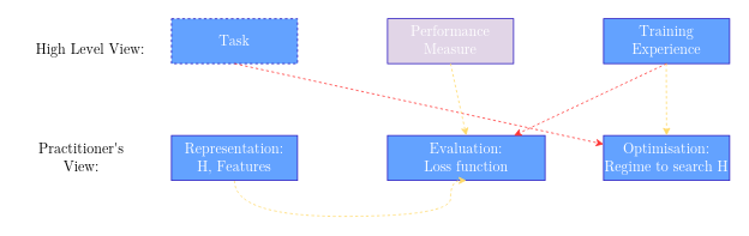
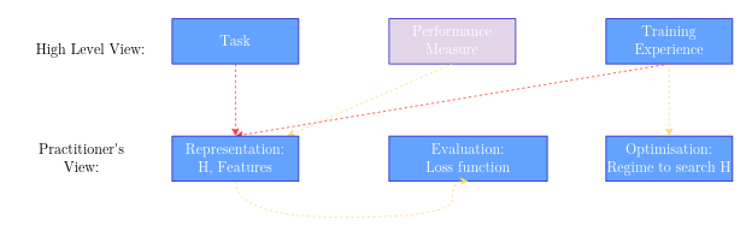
- <mxCell id="2" value="Task" style="rounded=0;whiteSpace=wrap;html=1;fontFamily=Latin Modern Math;fontSize=16;fillColor=#63A2FF;strokeColor=#2817BF;fontColor=#FFFFFF;dashed=1;" vertex="1" parent="1"><mxGeometry x="190" y="20" width="140" height="50" as="geometry" /></mxCell>
+ <mxCell id="2" value="Task" style="rounded=0;whiteSpace=wrap;html=1;fontFamily=Latin Modern Math;fontSize=16;fillColor=#63A2FF;strokeColor=#2817BF;fontColor=#FFFFFF;" vertex="1" parent="1"><mxGeometry x="190" y="20" width="140" height="50" as="geometry" /></mxCell>
- <mxCell id="9" value="" style="endArrow=classic;html=1;strokeColor=#FFD966;fontFamily=Latin Modern Math;fontSize=16;fontColor=#FFFFFF;fillColor=#fff2cc;exitX=0.5;exitY=1;exitDx=0;exitDy=0;entryX=0.5;entryY=0;entryDx=0;entryDy=0;dashed=1;" edge="1" parent="1" source="4" target="6"><mxGeometry width="50" height="50" relative="1" as="geometry"><mxPoint x="499" y="220" as="sourcePoint" /><mxPoint x="549" y="170" as="targetPoint" /></mxGeometry></mxCell>
+ <mxCell id="9" value="" style="endArrow=classic;html=1;strokeColor=#FFD966;fontFamily=Latin Modern Math;fontSize=16;fontColor=#FFFFFF;fillColor=#fff2cc;exitX=0.5;exitY=1;exitDx=0;exitDy=0;dashed=1;" edge="1" parent="1" source="4" target="14"><mxGeometry width="50" height="50" relative="1" as="geometry"><mxPoint x="499" y="220" as="sourcePoint" /><mxPoint x="549" y="170" as="targetPoint" /></mxGeometry></mxCell>
- <mxCell id="8" value="" style="endArrow=classic;html=1;fontFamily=Latin Modern Math;fontSize=16;fontColor=#FFFFFF;exitX=0.5;exitY=1;exitDx=0;exitDy=0;strokeColor=#FF3333;dashed=1;" edge="1" parent="1" source="3" target="6"><mxGeometry width="50" height="50" relative="1" as="geometry"><mxPoint x="270" y="80" as="sourcePoint" /><mxPoint x="270" y="270" as="targetPoint" /></mxGeometry></mxCell>
+ <mxCell id="8" value="" style="endArrow=classic;html=1;fontFamily=Latin Modern Math;fontSize=16;fontColor=#FFFFFF;exitX=0.5;exitY=1;exitDx=0;exitDy=0;entryX=0.5;entryY=0;entryDx=0;entryDy=0;strokeColor=#FF3333;dashed=1;" edge="1" parent="1" source="3" target="14"><mxGeometry width="50" height="50" relative="1" as="geometry"><mxPoint x="270" y="80" as="sourcePoint" /><mxPoint x="270" y="270" as="targetPoint" /></mxGeometry></mxCell>
- <mxCell id="7" value="" style="endArrow=classic;html=1;fontFamily=Latin Modern Math;fontSize=16;fontColor=#FFFFFF;exitX=0.5;exitY=1;exitDx=0;exitDy=0;strokeColor=#FF3333;dashed=1;" edge="1" parent="1" source="2" target="5"><mxGeometry width="50" height="50" relative="1" as="geometry"><mxPoint x="510" y="300" as="sourcePoint" /><mxPoint x="260" y="250" as="targetPoint" /></mxGeometry></mxCell>
+ <mxCell id="7" value="" style="endArrow=classic;html=1;fontFamily=Latin Modern Math;fontSize=16;fontColor=#FFFFFF;exitX=0.5;exitY=1;exitDx=0;exitDy=0;entryX=0.5;entryY=0;entryDx=0;entryDy=0;strokeColor=#FF3333;dashed=1;" edge="1" parent="1" source="2" target="14"><mxGeometry width="50" height="50" relative="1" as="geometry"><mxPoint x="510" y="300" as="sourcePoint" /><mxPoint x="260" y="250" as="targetPoint" /></mxGeometry></mxCell>
